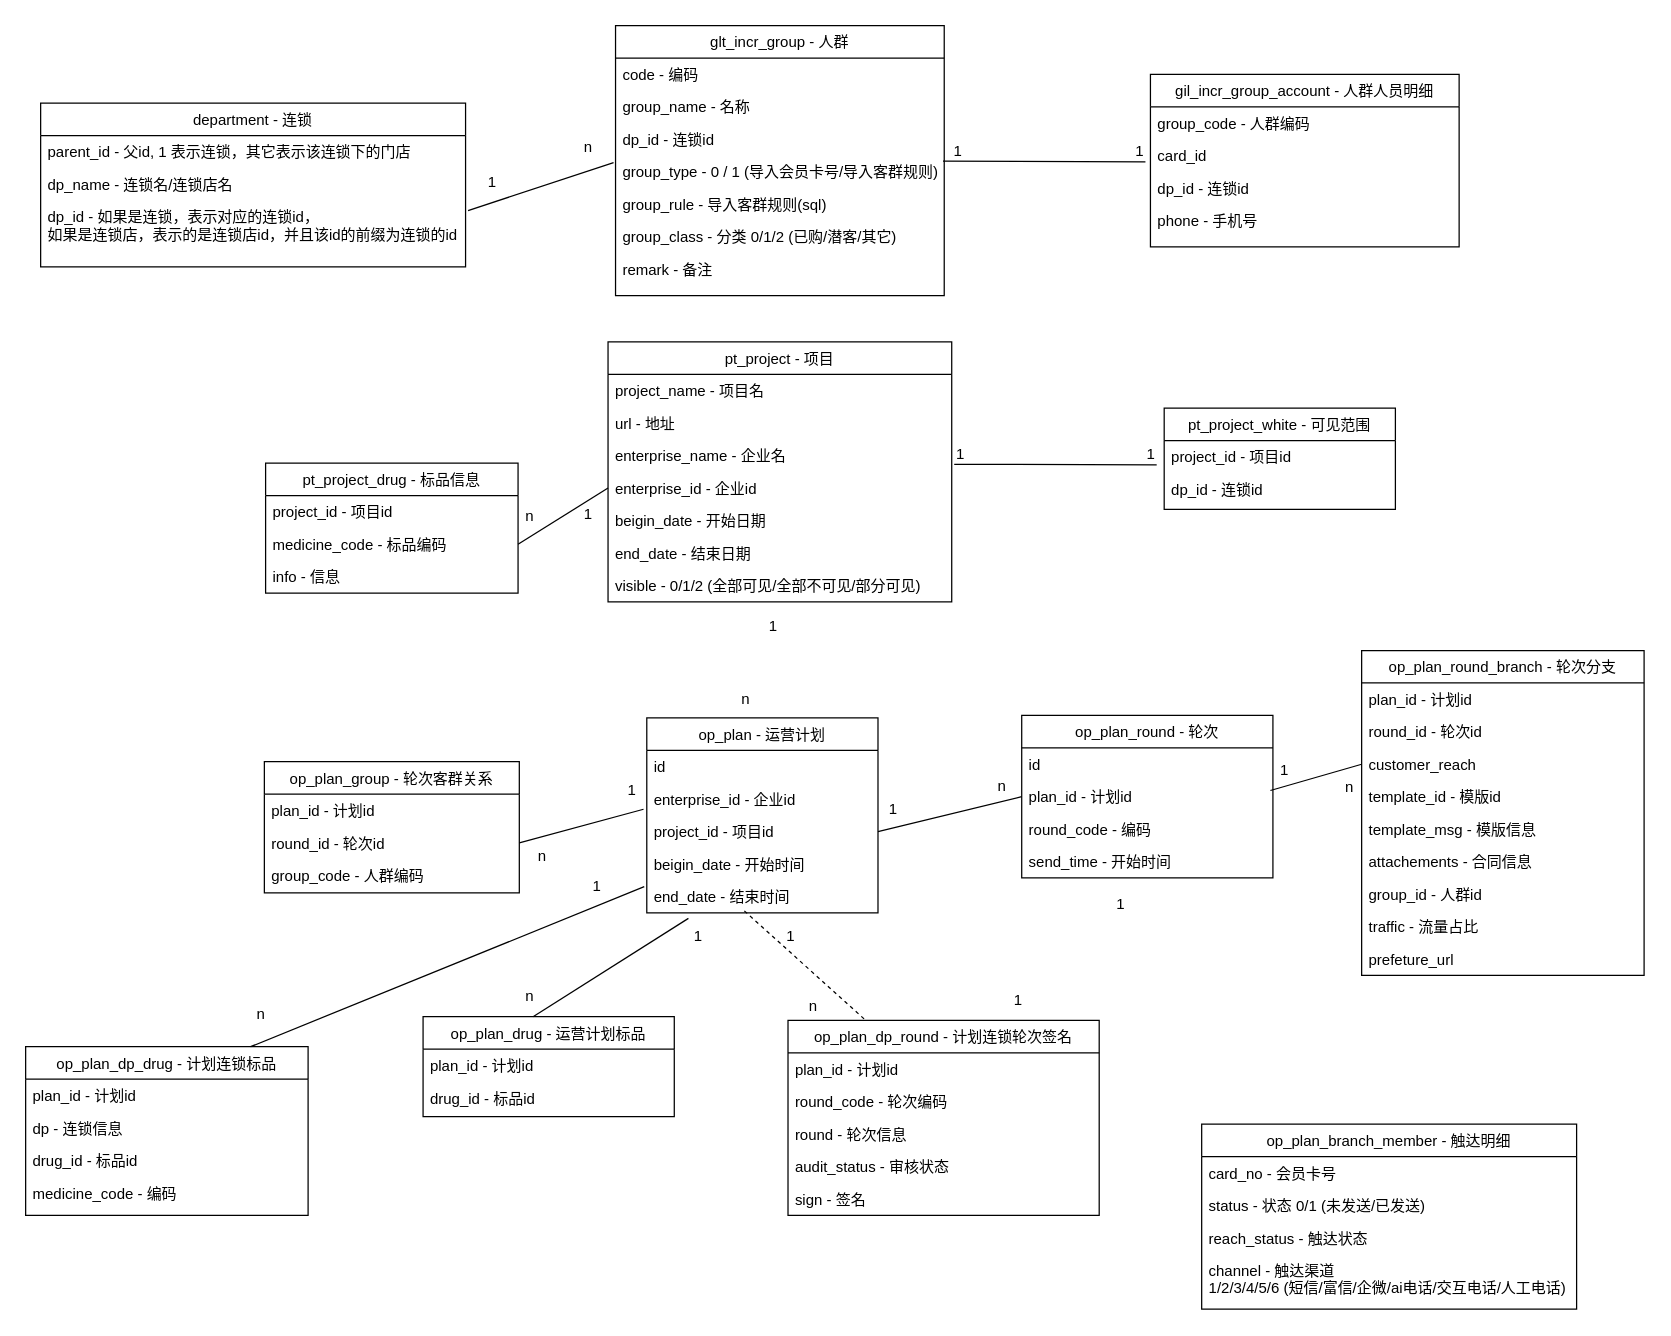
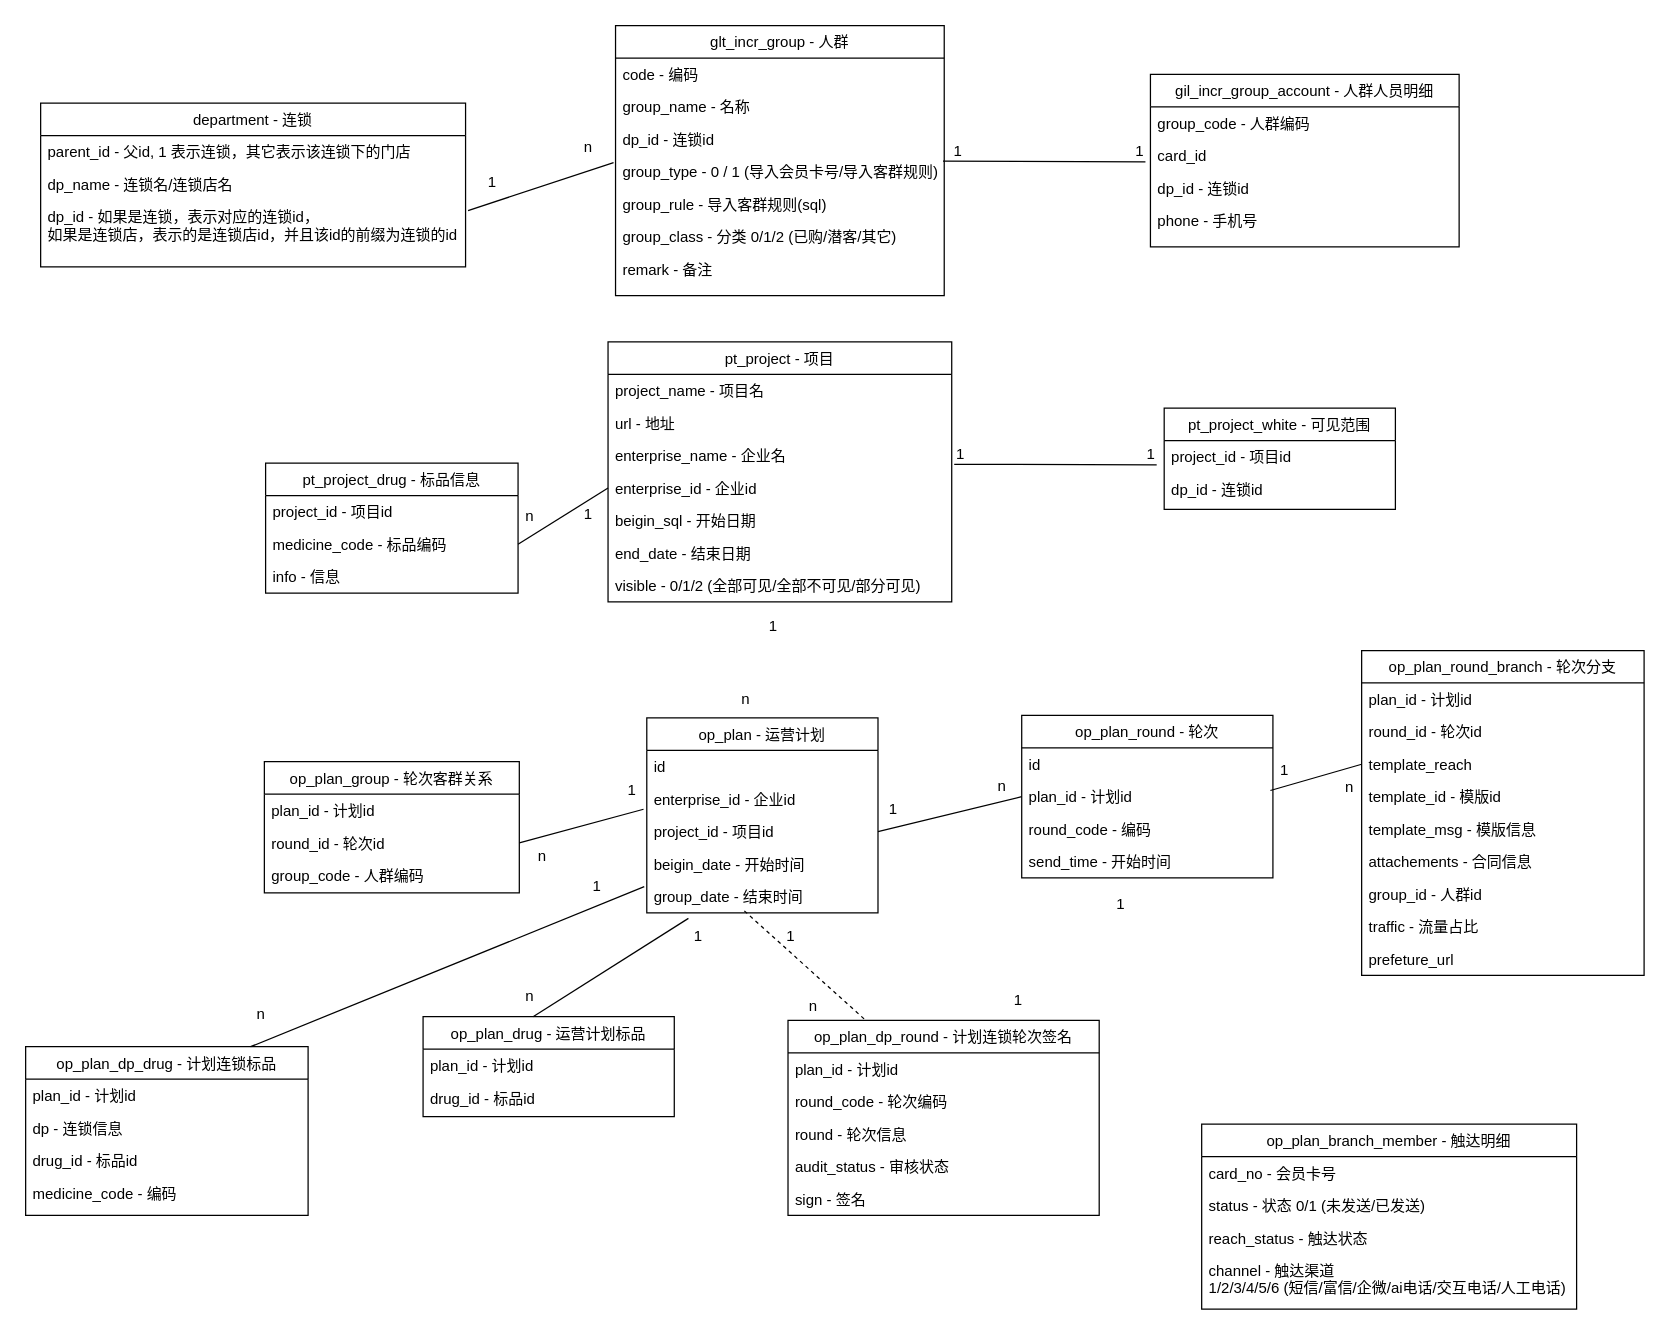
- <mxCell id="19" value="beigin_date - 开始日期" style="text;align=left;verticalAlign=top;spacingLeft=4;spacingRight=4;overflow=hidden;rotatable=0;points=[[0,0.5],[1,0.5]];portConstraint=eastwest;" vertex="1" parent="14"><mxGeometry y="130" width="275" height="26" as="geometry" /></mxCell>
+ <mxCell id="19" value="beigin_sql - 开始日期" style="text;align=left;verticalAlign=top;spacingLeft=4;spacingRight=4;overflow=hidden;rotatable=0;points=[[0,0.5],[1,0.5]];portConstraint=eastwest;" vertex="1" parent="14"><mxGeometry y="130" width="275" height="26" as="geometry" /></mxCell>
- <mxCell id="51" value="customer_reach" style="text;align=left;verticalAlign=top;spacingLeft=4;spacingRight=4;overflow=hidden;rotatable=0;points=[[0,0.5],[1,0.5]];portConstraint=eastwest;rounded=0;shadow=0;html=0;" vertex="1" parent="48"><mxGeometry y="78" width="226" height="26" as="geometry" /></mxCell>
+ <mxCell id="51" value="template_reach" style="text;align=left;verticalAlign=top;spacingLeft=4;spacingRight=4;overflow=hidden;rotatable=0;points=[[0,0.5],[1,0.5]];portConstraint=eastwest;rounded=0;shadow=0;html=0;" vertex="1" parent="48"><mxGeometry y="78" width="226" height="26" as="geometry" /></mxCell>
- <mxCell id="35" value="end_date - 结束时间" style="text;align=left;verticalAlign=top;spacingLeft=4;spacingRight=4;overflow=hidden;rotatable=0;points=[[0,0.5],[1,0.5]];portConstraint=eastwest;rounded=0;shadow=0;html=0;" vertex="1" parent="30"><mxGeometry y="130" width="185" height="26" as="geometry" /></mxCell>
+ <mxCell id="35" value="group_date - 结束时间" style="text;align=left;verticalAlign=top;spacingLeft=4;spacingRight=4;overflow=hidden;rotatable=0;points=[[0,0.5],[1,0.5]];portConstraint=eastwest;rounded=0;shadow=0;html=0;" vertex="1" parent="30"><mxGeometry y="130" width="185" height="26" as="geometry" /></mxCell>
